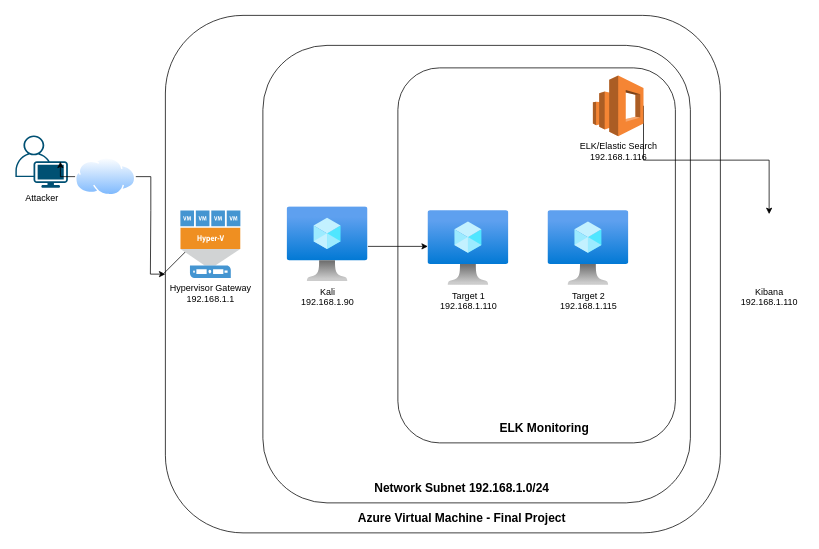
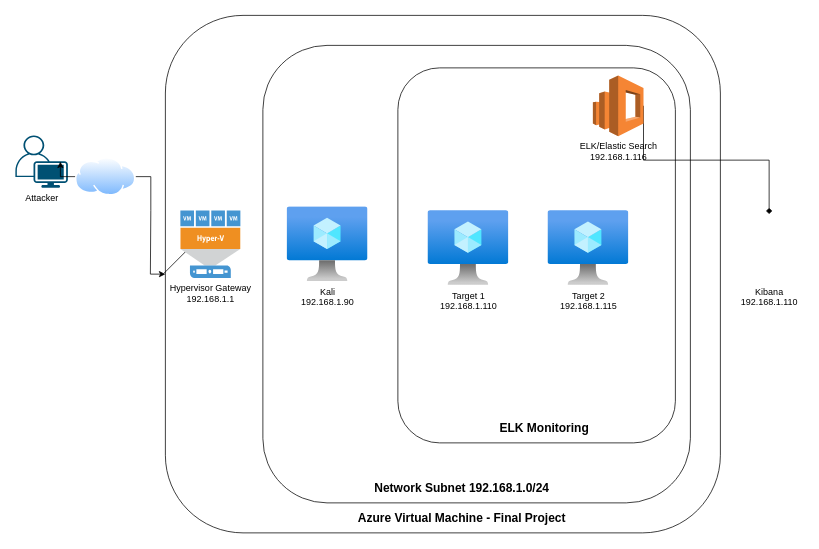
- <mxCell id="18" style="edgeStyle=elbowEdgeStyle;rounded=0;orthogonalLoop=1;jettySize=auto;elbow=vertical;html=1;exitX=1;exitY=0.5;exitDx=0;exitDy=0;exitPerimeter=0;" edge="1" parent="1" source="19" target="17"><mxGeometry relative="1" as="geometry" /></mxCell>
+ <mxCell id="18" style="edgeStyle=elbowEdgeStyle;rounded=0;orthogonalLoop=1;jettySize=auto;elbow=vertical;html=1;exitX=1;exitY=0.5;exitDx=0;exitDy=0;exitPerimeter=0;endArrow=diamond;" edge="1" parent="1" source="19" target="17"><mxGeometry relative="1" as="geometry" /></mxCell>
- <mxCell id="20" style="edgeStyle=elbowEdgeStyle;rounded=0;orthogonalLoop=1;jettySize=auto;elbow=vertical;html=1;" edge="1" parent="1" source="9" target="14"><mxGeometry relative="1" as="geometry" /></mxCell>
